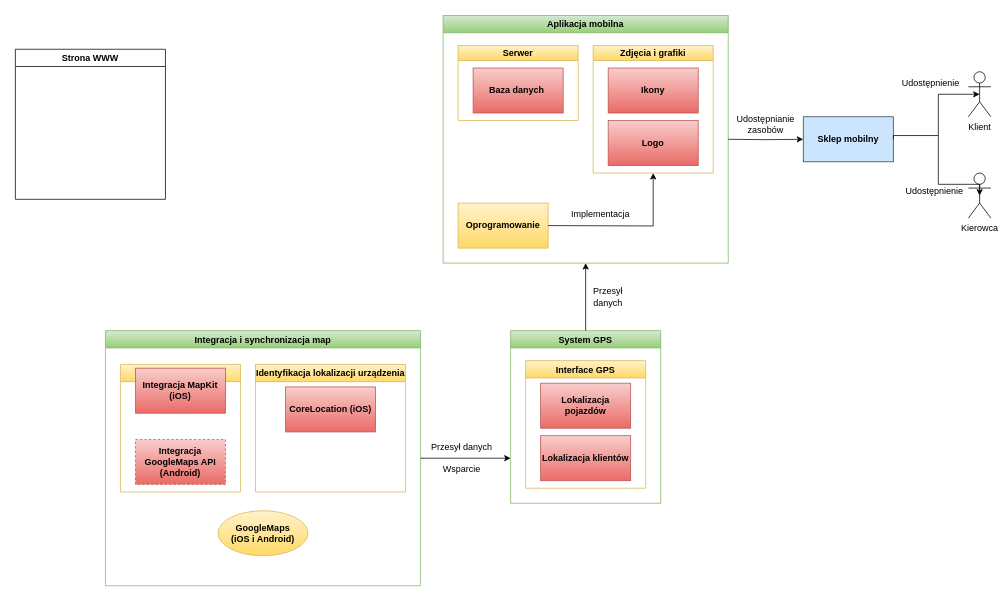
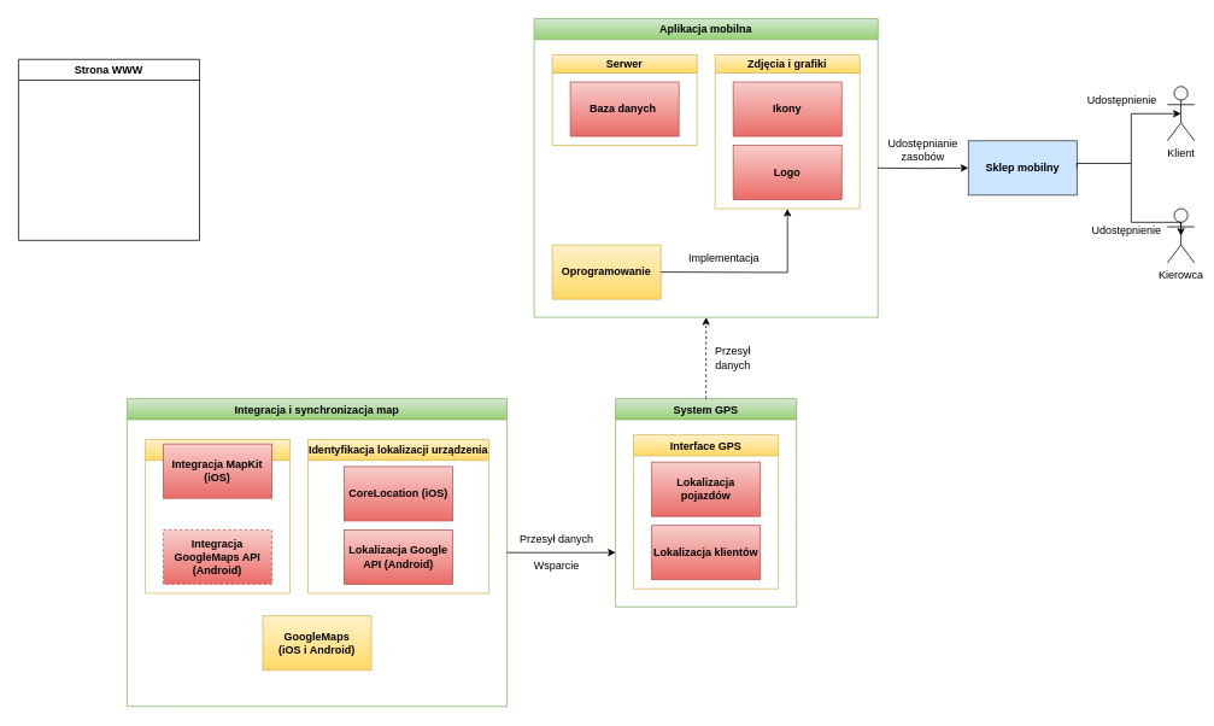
- <mxCell id="19" value="" style="endArrow=classic;html=1;rounded=0;edgeStyle=orthogonalEdgeStyle;exitX=0.5;exitY=0;exitDx=0;exitDy=0;entryX=0.5;entryY=1;entryDx=0;entryDy=0;" edge="1" parent="1" source="15" target="2"><mxGeometry width="50" height="50" relative="1" as="geometry"><mxPoint x="770" y="420" as="sourcePoint" /><mxPoint x="820" y="370" as="targetPoint" /></mxGeometry></mxCell>
+ <mxCell id="19" value="" style="endArrow=classic;html=1;rounded=0;edgeStyle=orthogonalEdgeStyle;exitX=0.5;exitY=0;exitDx=0;exitDy=0;entryX=0.5;entryY=1;entryDx=0;entryDy=0;dashed=1;" edge="1" parent="1" source="15" target="2"><mxGeometry width="50" height="50" relative="1" as="geometry"><mxPoint x="770" y="420" as="sourcePoint" /><mxPoint x="820" y="370" as="targetPoint" /></mxGeometry></mxCell>
+ <mxCell id="27" value="Lokalizacja Google API (Android)" style="rounded=0;whiteSpace=wrap;html=1;strokeWidth=1;gradientColor=#ea6b66;fillColor=#f8cecc;strokeColor=#b85450;fontStyle=1" vertex="1" parent="25"><mxGeometry x="40" y="100" width="120" height="60" as="geometry" /></mxCell>
- <mxCell id="28" value="GoogleMaps &lt;br&gt;(iOS i Android)" style="ellipse;whiteSpace=wrap;html=1;strokeWidth=1;gradientColor=#ffd966;fillColor=#fff2cc;strokeColor=#d6b656;fontStyle=1;" vertex="1" parent="21"><mxGeometry x="150" y="240" width="120" height="60" as="geometry" /></mxCell>
+ <mxCell id="28" value="GoogleMaps &lt;br&gt;(iOS i Android)" style="rounded=0;whiteSpace=wrap;html=1;strokeWidth=1;gradientColor=#ffd966;fillColor=#fff2cc;strokeColor=#d6b656;fontStyle=1" vertex="1" parent="21"><mxGeometry x="150" y="240" width="120" height="60" as="geometry" /></mxCell>
